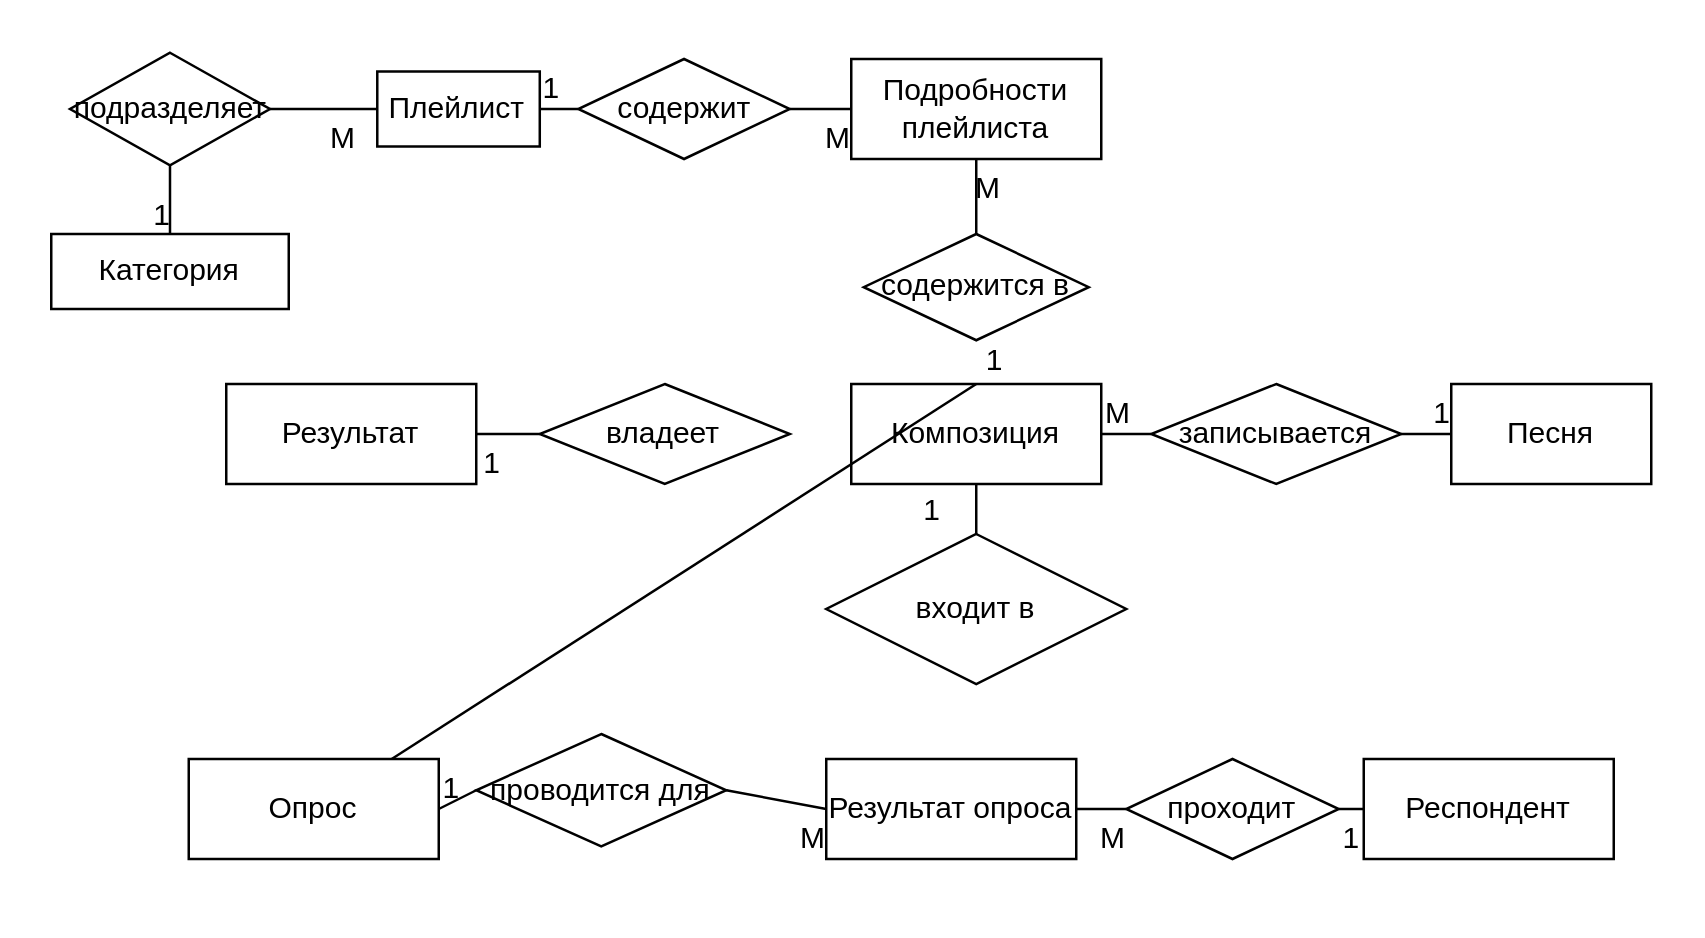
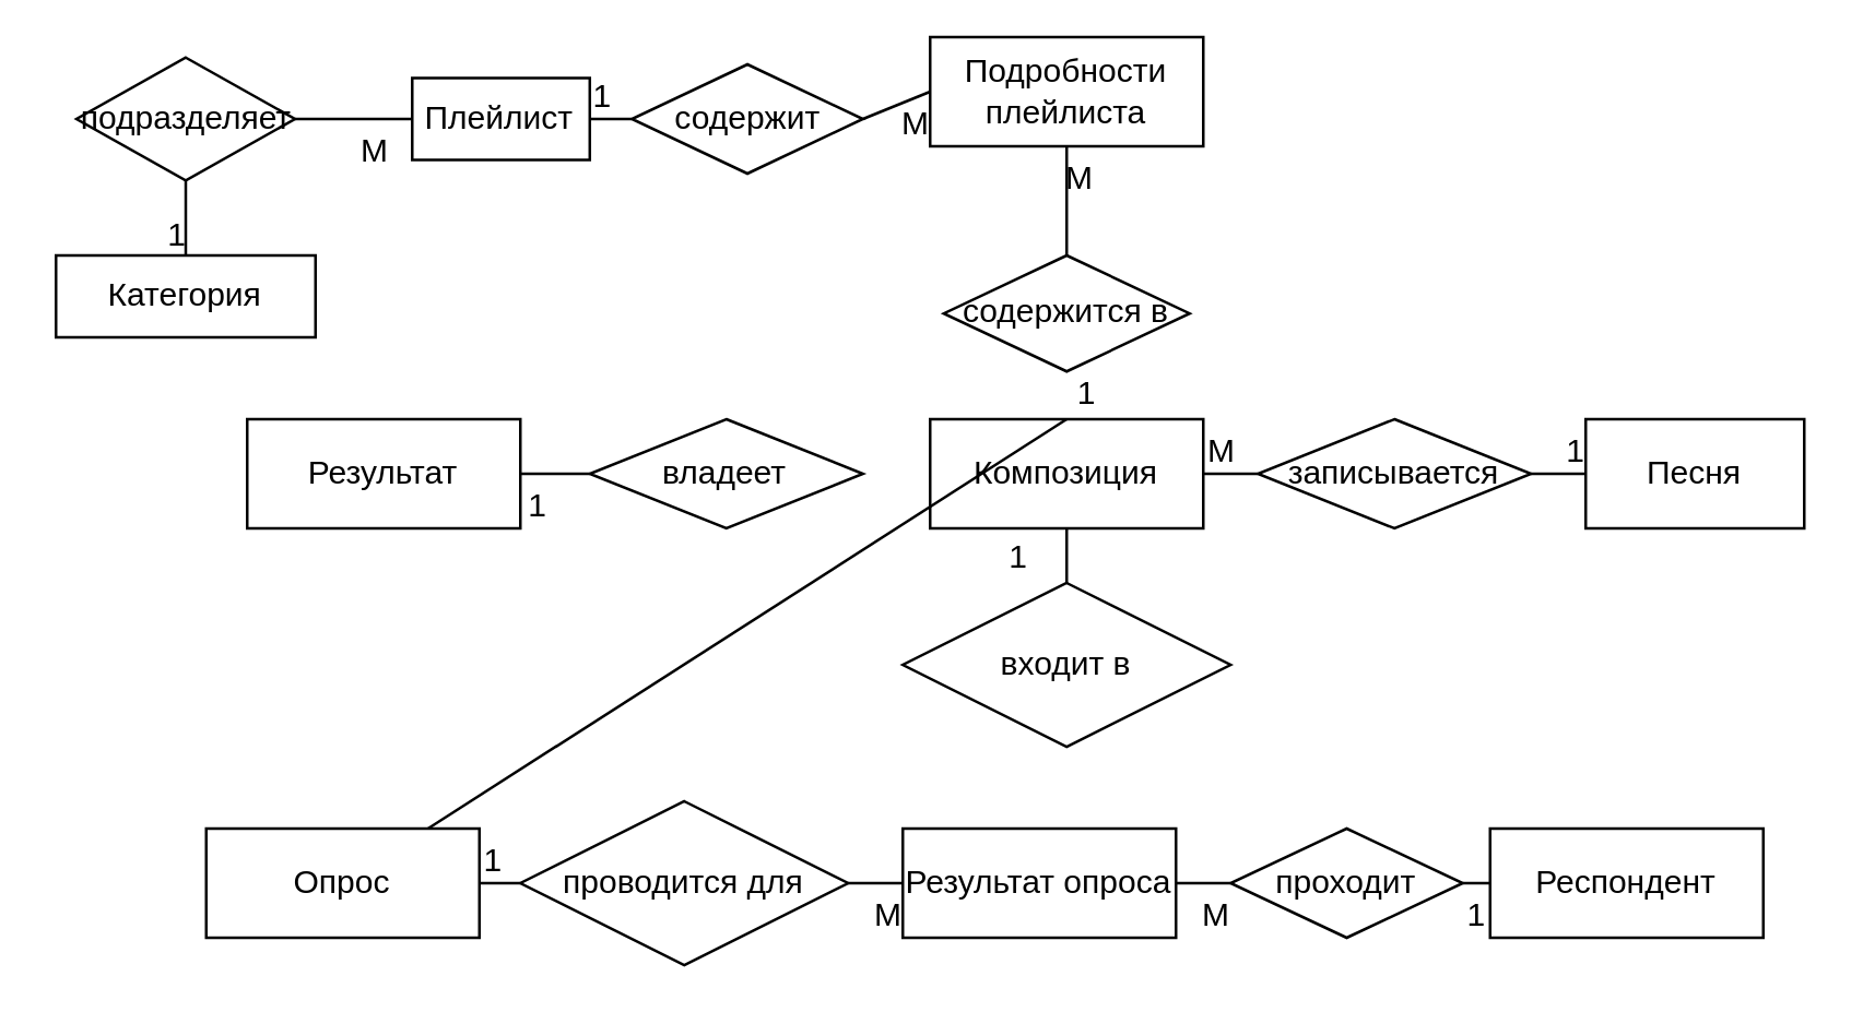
- <mxCell id="6" value="Подробности плейлиста" style="whiteSpace=wrap;html=1;align=center;" parent="1" vertex="1"><mxGeometry x="340" y="23" width="100" height="40" as="geometry" /></mxCell>
+ <mxCell id="6" value="Подробности плейлиста" style="whiteSpace=wrap;html=1;align=center;" parent="1" vertex="1"><mxGeometry x="340" y="13" width="100" height="40" as="geometry" /></mxCell>
- <mxCell id="19" value="проводится для" style="shape=rhombus;perimeter=rhombusPerimeter;whiteSpace=wrap;html=1;align=center;" parent="1" vertex="1"><mxGeometry x="190" y="293" width="100" height="45" as="geometry" /></mxCell>
+ <mxCell id="19" value="проводится для" style="shape=rhombus;perimeter=rhombusPerimeter;whiteSpace=wrap;html=1;align=center;" parent="1" vertex="1"><mxGeometry x="190" y="293" width="120" height="60" as="geometry" /></mxCell>
